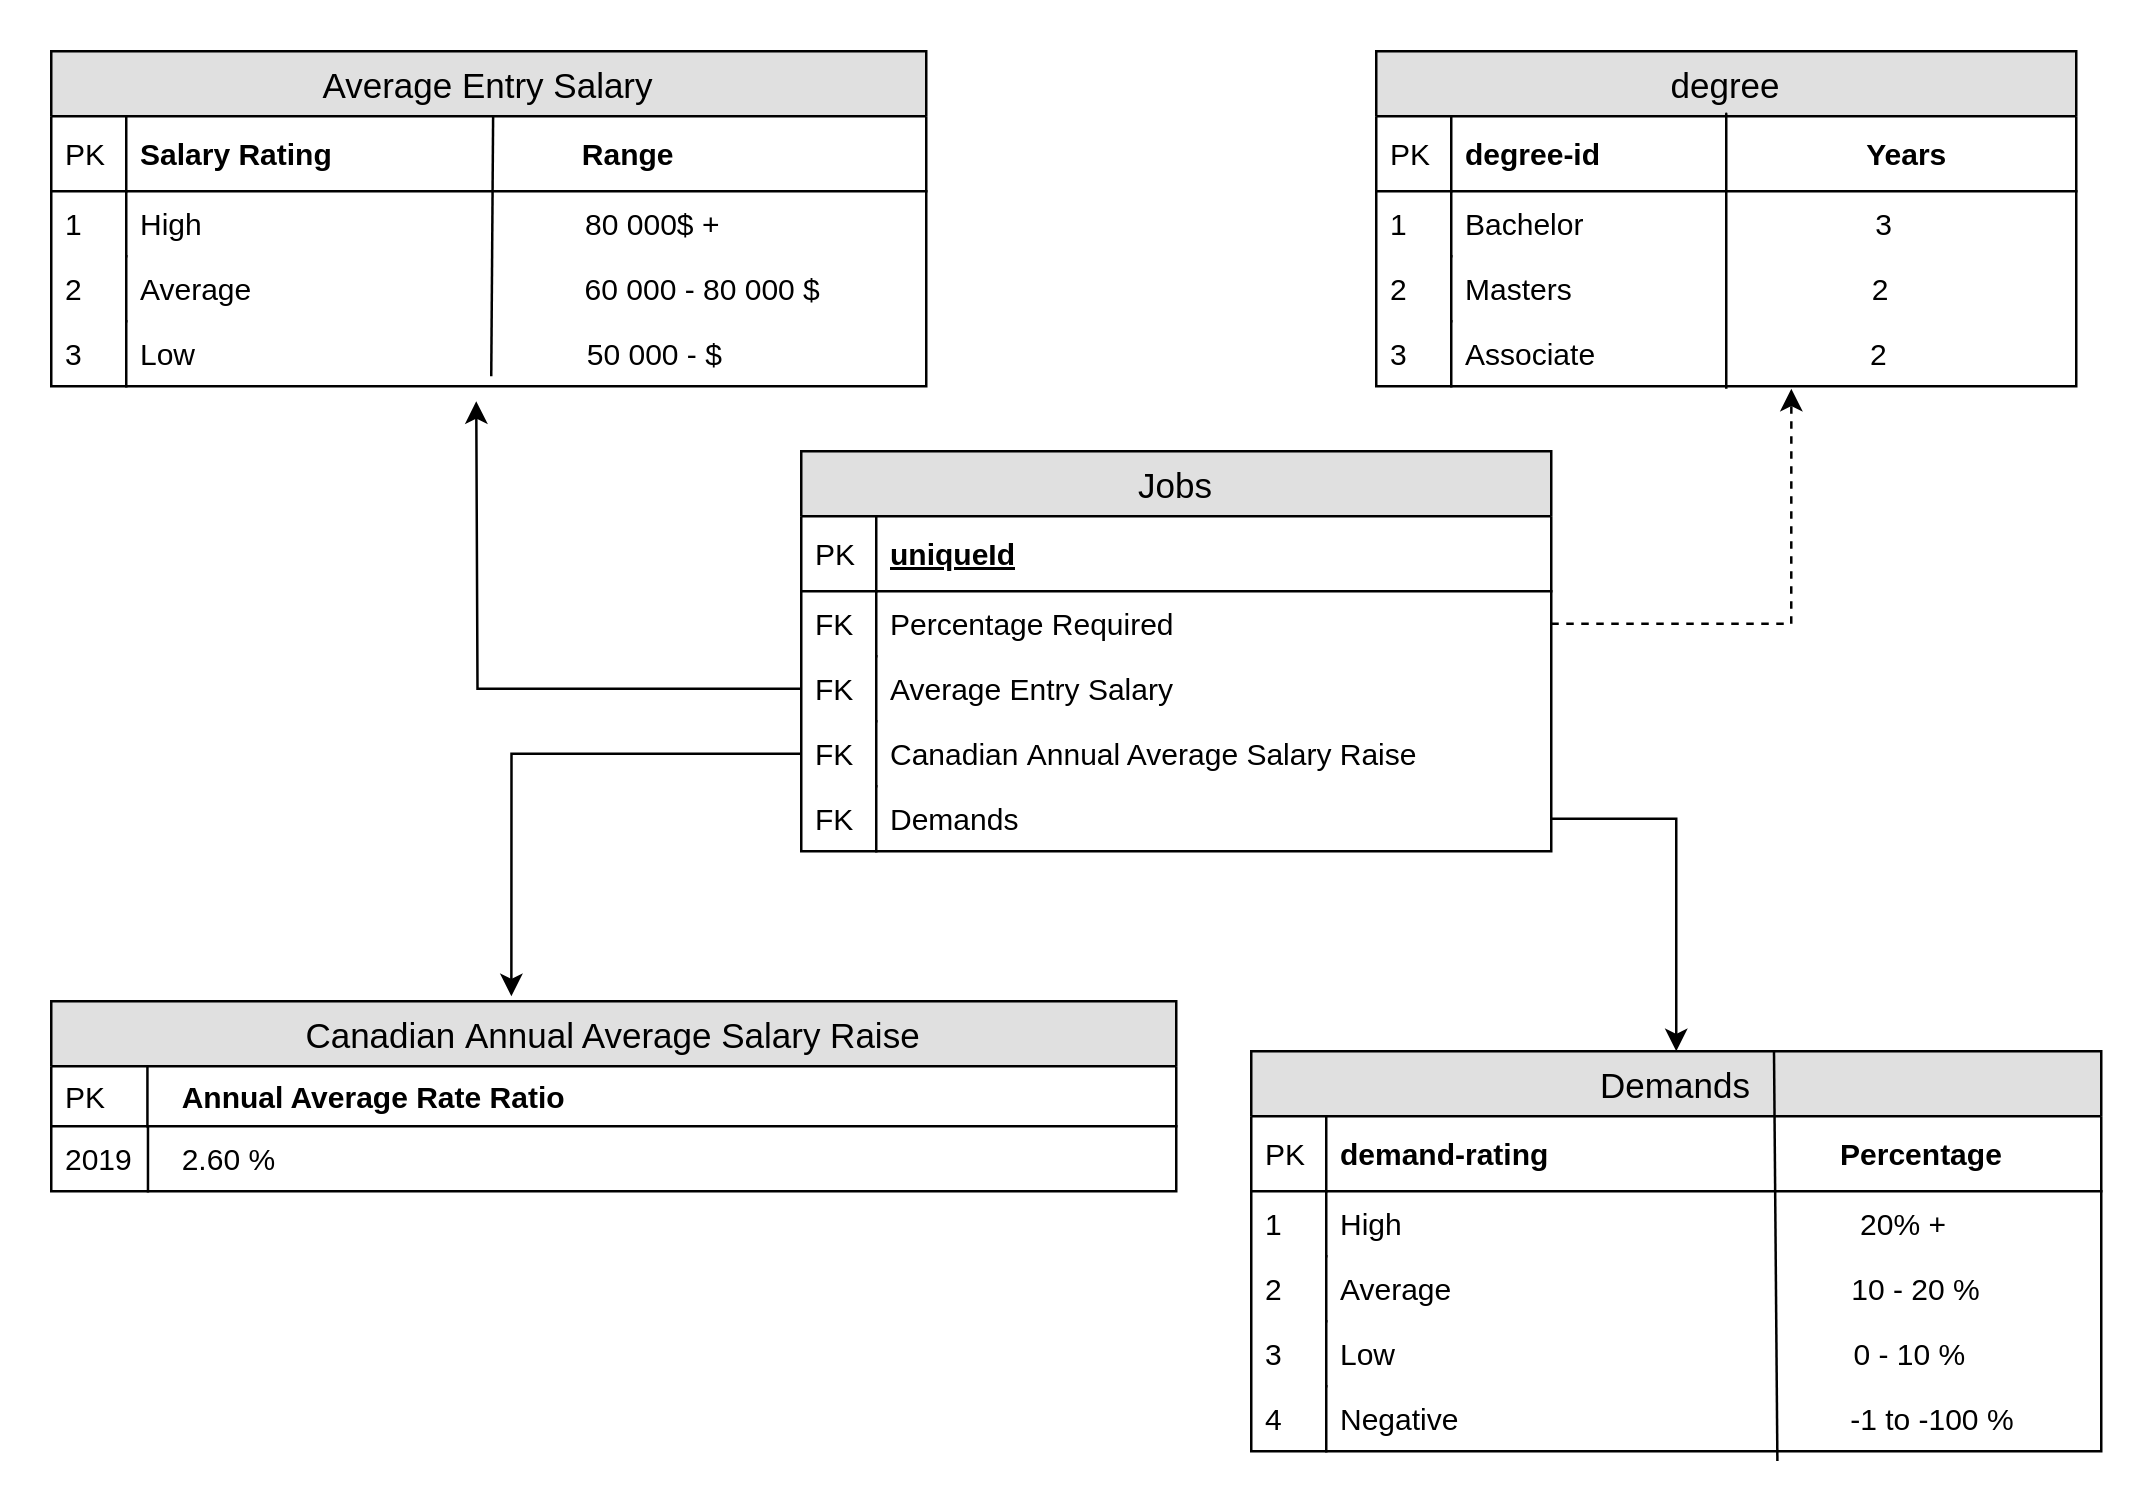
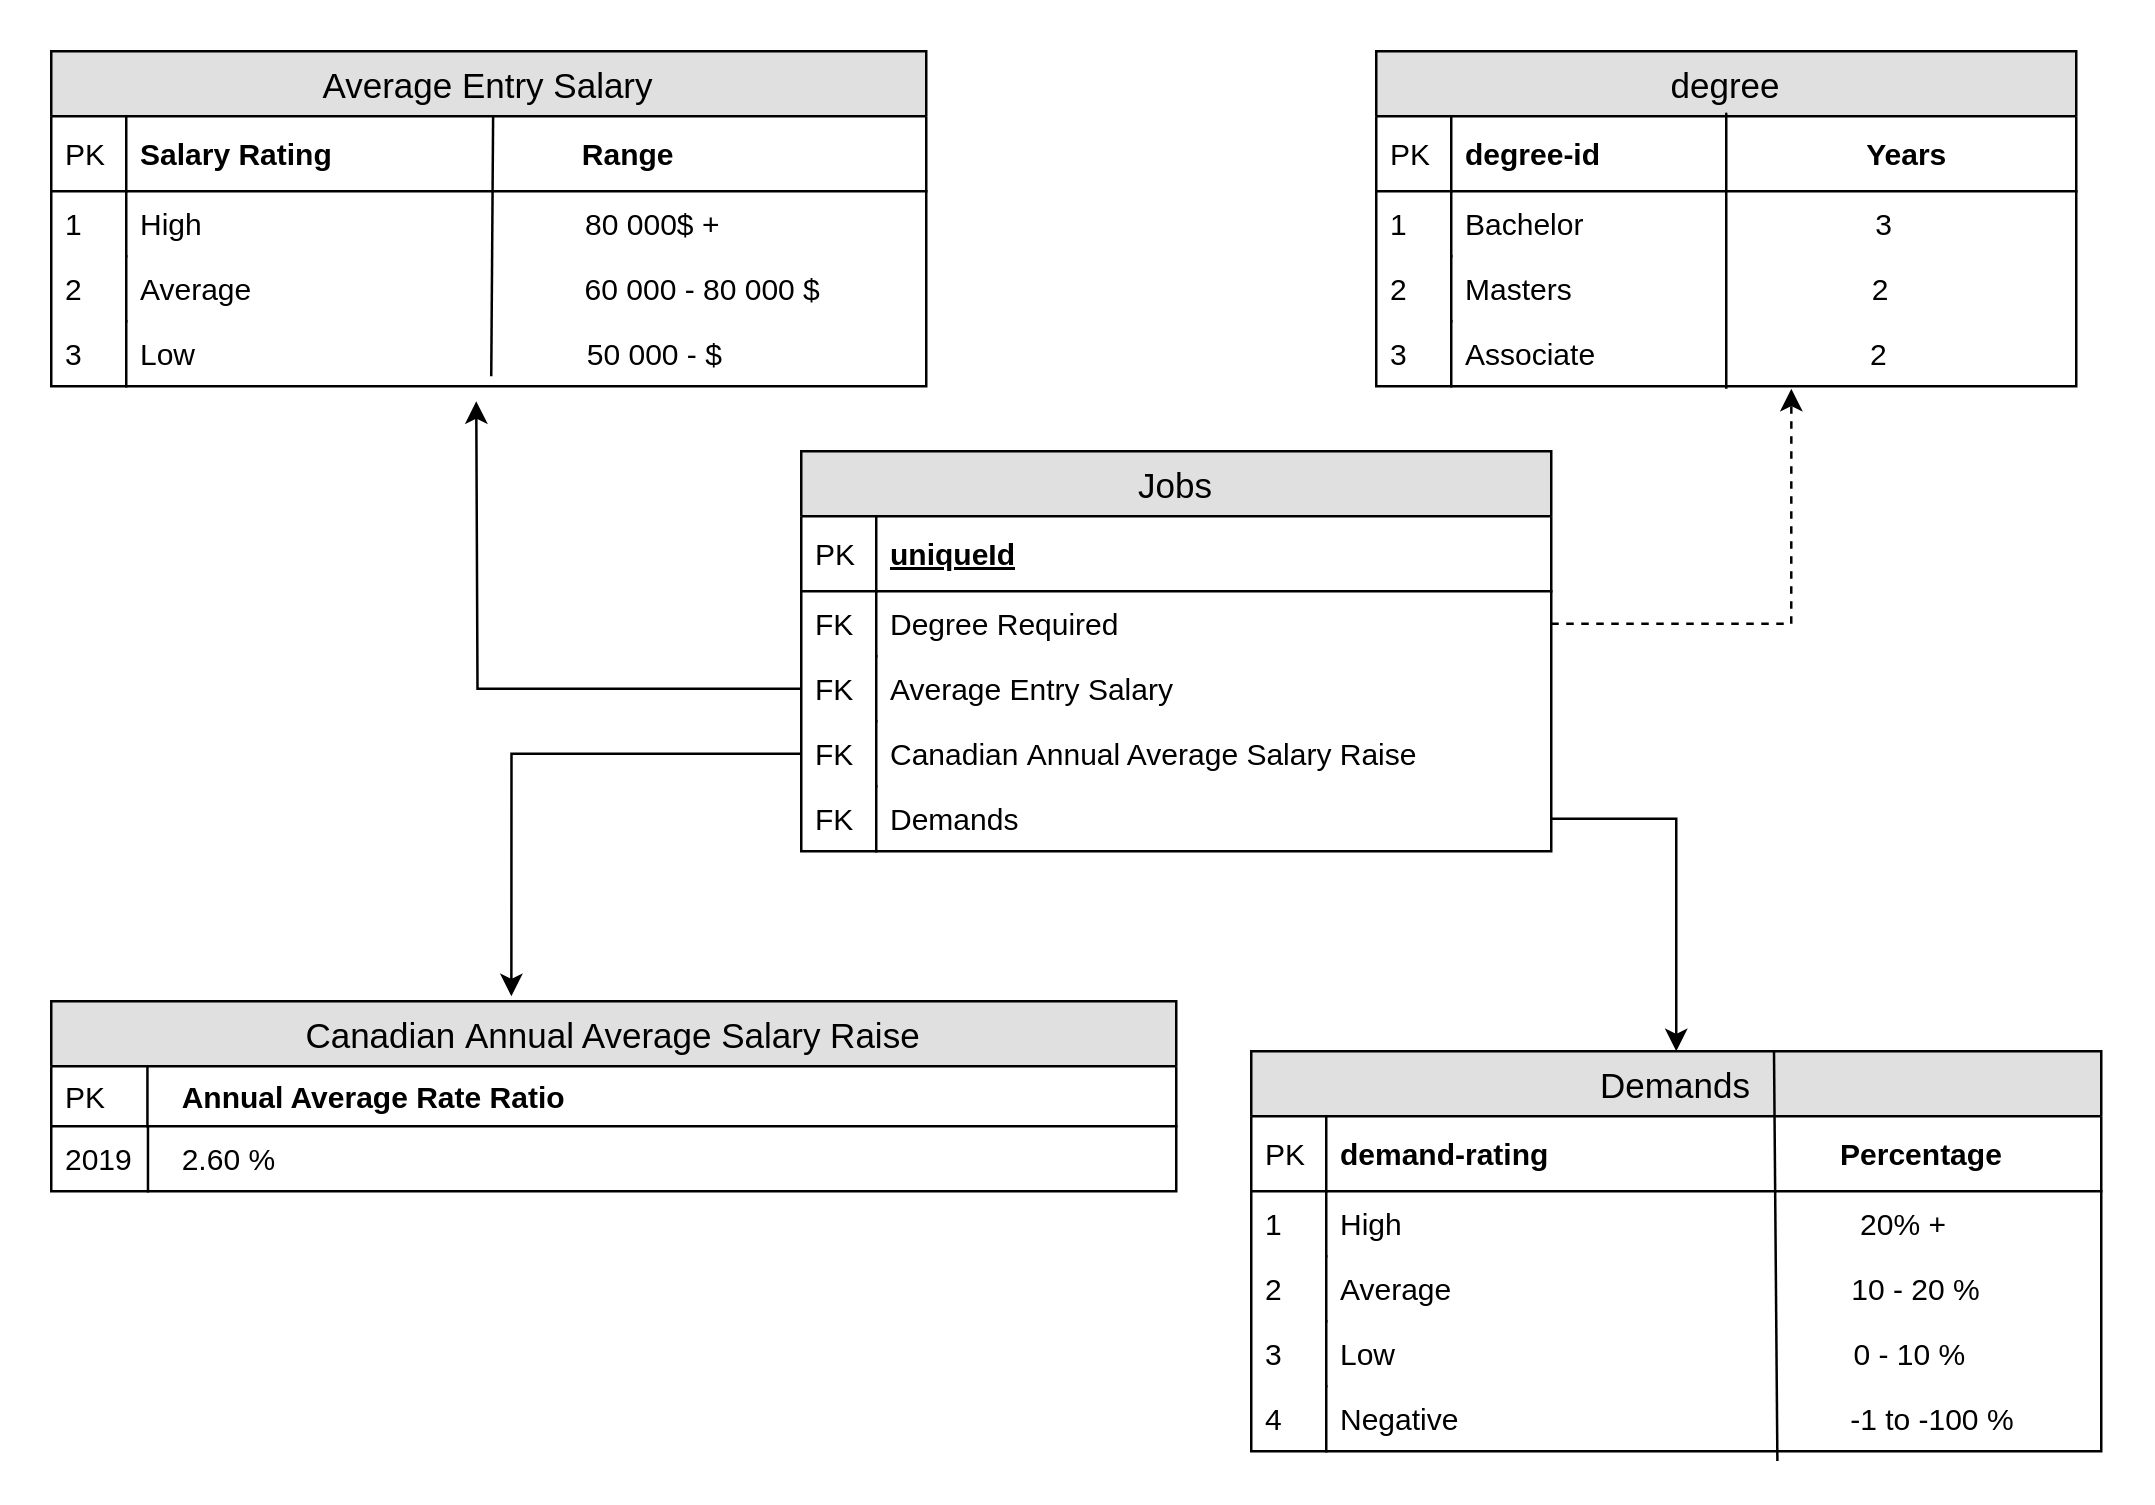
- <mxCell id="5" value="Percentage Required&#10;" style="shape=partialRectangle;top=0;left=0;right=0;bottom=0;align=left;verticalAlign=top;fillColor=none;spacingLeft=34;spacingRight=4;overflow=hidden;rotatable=0;points=[[0,0.5],[1,0.5]];portConstraint=eastwest;dropTarget=0;fontSize=12;" parent="2" vertex="1"><mxGeometry y="56" width="300" height="26" as="geometry" /></mxCell>
+ <mxCell id="5" value="Degree Required&#10;" style="shape=partialRectangle;top=0;left=0;right=0;bottom=0;align=left;verticalAlign=top;fillColor=none;spacingLeft=34;spacingRight=4;overflow=hidden;rotatable=0;points=[[0,0.5],[1,0.5]];portConstraint=eastwest;dropTarget=0;fontSize=12;" parent="2" vertex="1"><mxGeometry y="56" width="300" height="26" as="geometry" /></mxCell>
